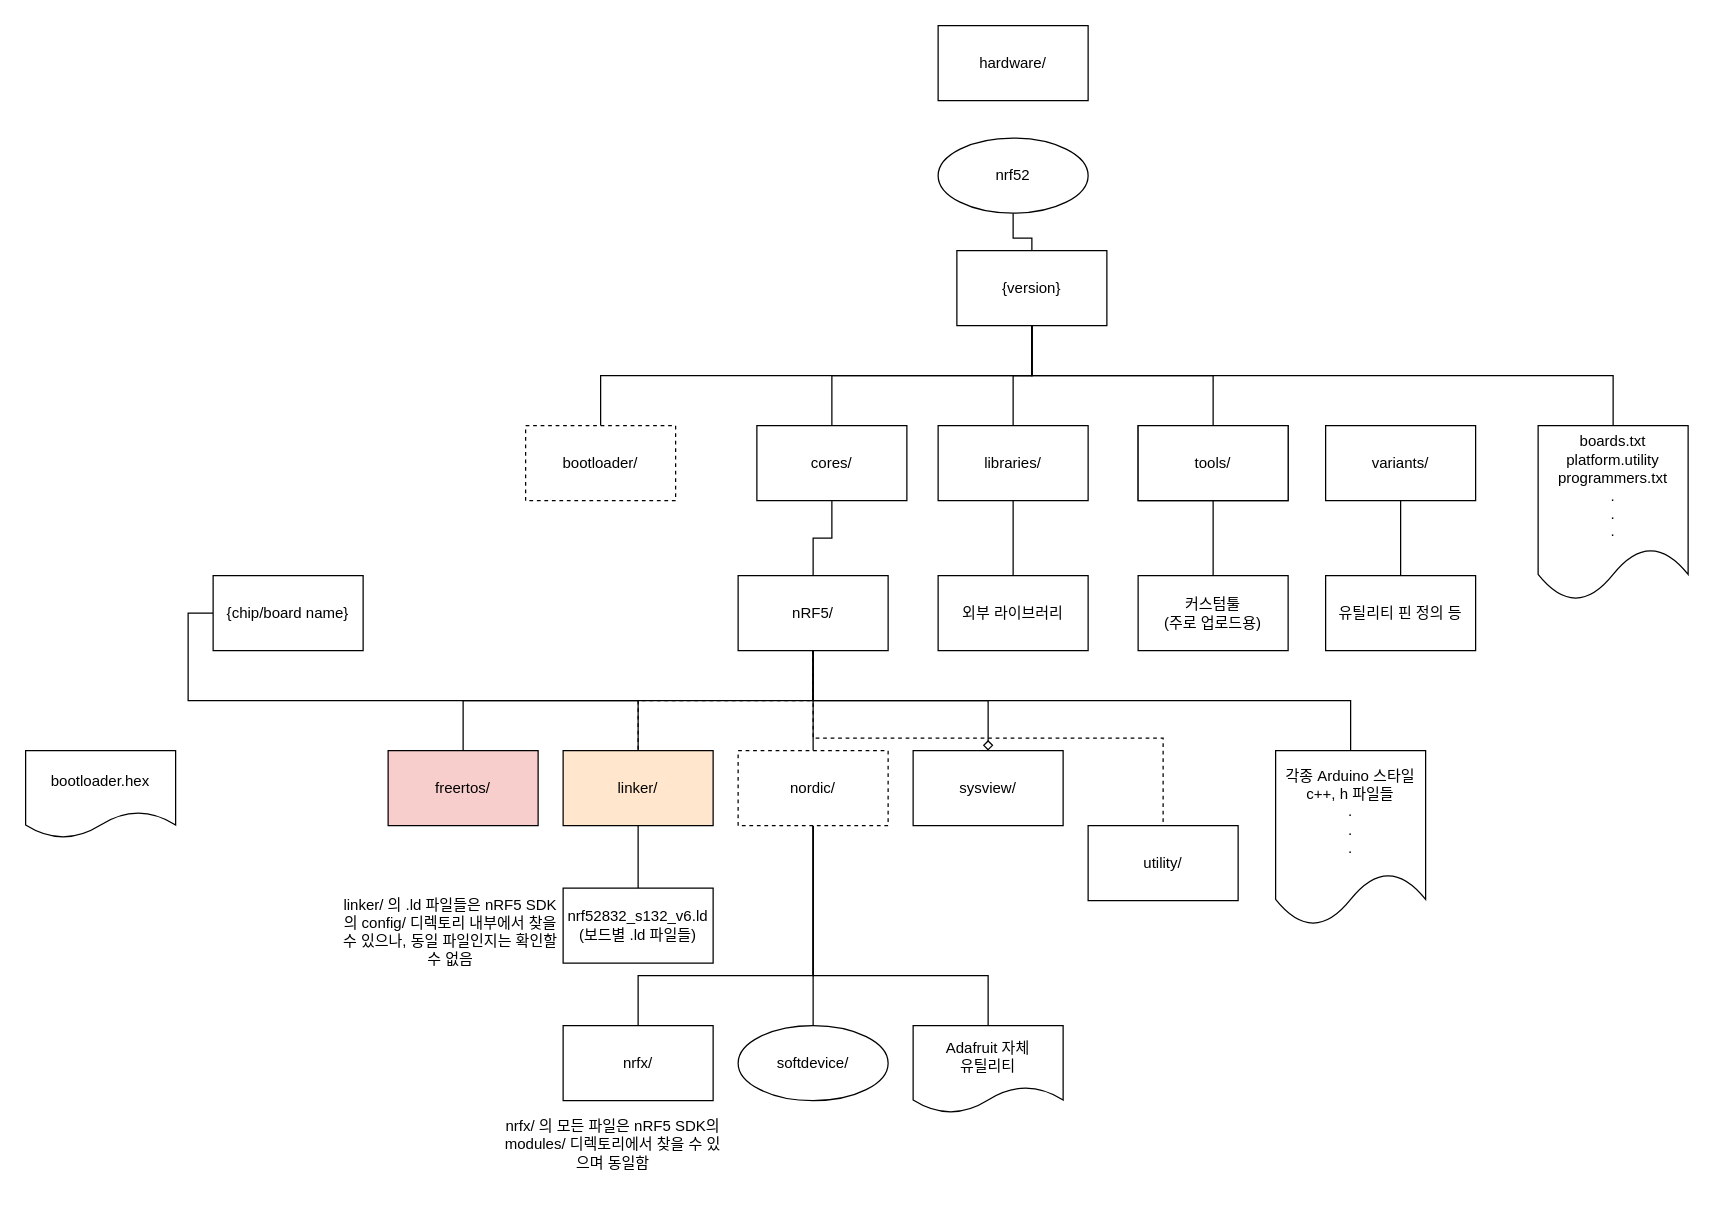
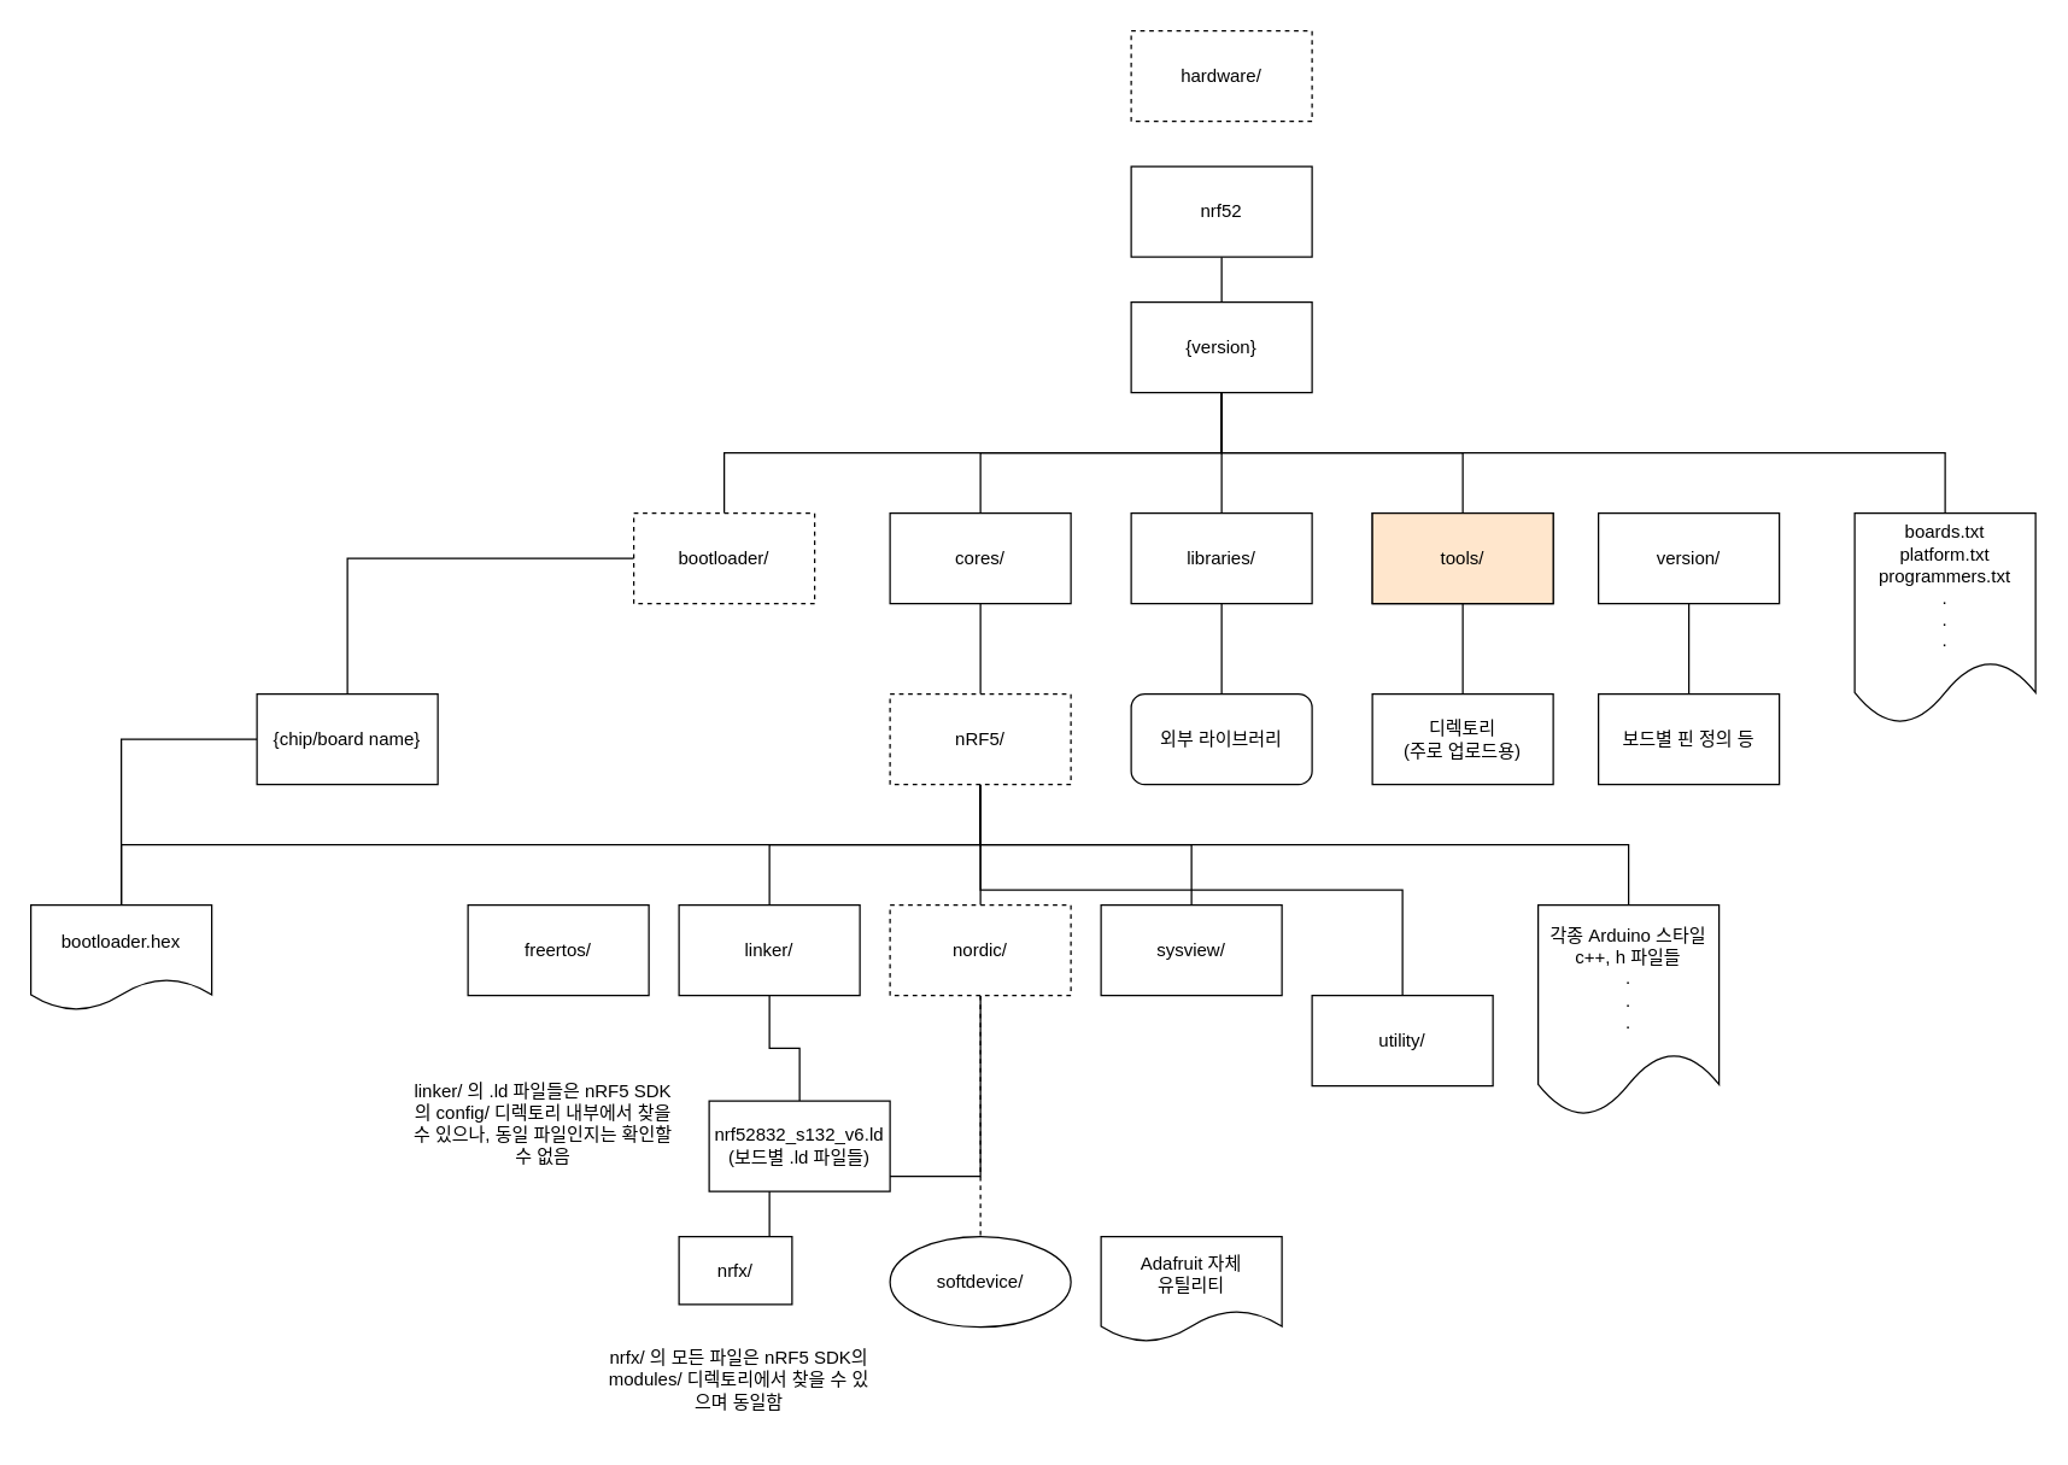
- <mxCell id="2" value="hardware/" style="rounded=0;whiteSpace=wrap;html=1;" vertex="1" parent="1"><mxGeometry x="750" y="20" width="120" height="60" as="geometry" /></mxCell>
+ <mxCell id="2" value="hardware/" style="rounded=0;whiteSpace=wrap;html=1;dashed=1;" vertex="1" parent="1"><mxGeometry x="750" y="20" width="120" height="60" as="geometry" /></mxCell>
- <mxCell id="4" value="nrf52" style="ellipse;whiteSpace=wrap;html=1;" vertex="1" parent="1"><mxGeometry x="750" y="110" width="120" height="60" as="geometry" /></mxCell>
+ <mxCell id="4" value="nrf52" style="rounded=0;whiteSpace=wrap;html=1;" vertex="1" parent="1"><mxGeometry x="750" y="110" width="120" height="60" as="geometry" /></mxCell>
- <mxCell id="10" value="{version}" style="rounded=0;whiteSpace=wrap;html=1;" vertex="1" parent="1"><mxGeometry x="765" y="200" width="120" height="60" as="geometry" /></mxCell>
+ <mxCell id="10" value="{version}" style="rounded=0;whiteSpace=wrap;html=1;" vertex="1" parent="1"><mxGeometry x="750" y="200" width="120" height="60" as="geometry" /></mxCell>
+ <mxCell id="11" style="edgeStyle=orthogonalEdgeStyle;rounded=0;orthogonalLoop=1;jettySize=auto;html=1;exitX=0;exitY=0.5;exitDx=0;exitDy=0;entryX=0.5;entryY=0;entryDx=0;entryDy=0;endArrow=none;endFill=0;" edge="1" parent="1" source="12" target="41"><mxGeometry relative="1" as="geometry" /></mxCell>
- <mxCell id="14" value="cores/" style="rounded=0;whiteSpace=wrap;html=1;" vertex="1" parent="1"><mxGeometry x="605" y="340" width="120" height="60" as="geometry" /></mxCell>
+ <mxCell id="14" value="cores/" style="rounded=0;whiteSpace=wrap;html=1;" vertex="1" parent="1"><mxGeometry x="590" y="340" width="120" height="60" as="geometry" /></mxCell>
- <mxCell id="19" value="tools/" style="rounded=0;whiteSpace=wrap;html=1;" vertex="1" parent="1"><mxGeometry x="910" y="340" width="120" height="60" as="geometry" /></mxCell>
+ <mxCell id="19" value="tools/" style="rounded=0;whiteSpace=wrap;html=1;fillColor=#ffe6cc;" vertex="1" parent="1"><mxGeometry x="910" y="340" width="120" height="60" as="geometry" /></mxCell>
- <mxCell id="21" value="variants/" style="rounded=0;whiteSpace=wrap;html=1;" vertex="1" parent="1"><mxGeometry x="1060" y="340" width="120" height="60" as="geometry" /></mxCell>
+ <mxCell id="21" value="version/" style="rounded=0;whiteSpace=wrap;html=1;" vertex="1" parent="1"><mxGeometry x="1060" y="340" width="120" height="60" as="geometry" /></mxCell>
- <mxCell id="22" value="&lt;span&gt;boards.txt&lt;/span&gt;&lt;br&gt;&lt;span&gt;platform.utility&lt;/span&gt;&lt;br&gt;&lt;span&gt;programmers.txt&lt;/span&gt;&lt;br&gt;&lt;span&gt;.&lt;/span&gt;&lt;br&gt;&lt;span&gt;.&lt;/span&gt;&lt;br&gt;&lt;span&gt;.&lt;/span&gt;" style="shape=document;whiteSpace=wrap;html=1;boundedLbl=1;" vertex="1" parent="1"><mxGeometry x="1230" y="340" width="120" height="140" as="geometry" /></mxCell>
+ <mxCell id="22" value="&lt;span&gt;boards.txt&lt;/span&gt;&lt;br&gt;&lt;span&gt;platform.txt&lt;/span&gt;&lt;br&gt;&lt;span&gt;programmers.txt&lt;/span&gt;&lt;br&gt;&lt;span&gt;.&lt;/span&gt;&lt;br&gt;&lt;span&gt;.&lt;/span&gt;&lt;br&gt;&lt;span&gt;.&lt;/span&gt;" style="shape=document;whiteSpace=wrap;html=1;boundedLbl=1;" vertex="1" parent="1"><mxGeometry x="1230" y="340" width="120" height="140" as="geometry" /></mxCell>
- <mxCell id="29" value="nRF5/" style="rounded=0;whiteSpace=wrap;html=1;" vertex="1" parent="1"><mxGeometry x="590" y="460" width="120" height="60" as="geometry" /></mxCell>
+ <mxCell id="29" value="nRF5/" style="rounded=0;whiteSpace=wrap;html=1;dashed=1;" vertex="1" parent="1"><mxGeometry x="590" y="460" width="120" height="60" as="geometry" /></mxCell>
- <mxCell id="42" value="외부 라이브러리" style="rounded=0;whiteSpace=wrap;html=1;" vertex="1" parent="1"><mxGeometry x="750" y="460" width="120" height="60" as="geometry" /></mxCell>
+ <mxCell id="42" value="외부 라이브러리" style="whiteSpace=wrap;html=1;rounded=1;" vertex="1" parent="1"><mxGeometry x="750" y="460" width="120" height="60" as="geometry" /></mxCell>
- <mxCell id="43" value="커스텀툴&lt;br&gt;(주로 업로드용)" style="rounded=0;whiteSpace=wrap;html=1;" vertex="1" parent="1"><mxGeometry x="910" y="460" width="120" height="60" as="geometry" /></mxCell>
+ <mxCell id="43" value="디렉토리&lt;br&gt;(주로 업로드용)" style="rounded=0;whiteSpace=wrap;html=1;" vertex="1" parent="1"><mxGeometry x="910" y="460" width="120" height="60" as="geometry" /></mxCell>
- <mxCell id="44" value="유틸리티 핀 정의 등" style="rounded=0;whiteSpace=wrap;html=1;" vertex="1" parent="1"><mxGeometry x="1060" y="460" width="120" height="60" as="geometry" /></mxCell>
+ <mxCell id="44" value="보드별 핀 정의 등" style="rounded=0;whiteSpace=wrap;html=1;" vertex="1" parent="1"><mxGeometry x="1060" y="460" width="120" height="60" as="geometry" /></mxCell>
- <mxCell id="40" style="edgeStyle=orthogonalEdgeStyle;rounded=0;orthogonalLoop=1;jettySize=auto;html=1;exitX=0;exitY=0.5;exitDx=0;exitDy=0;endArrow=none;endFill=0;" edge="1" parent="1" source="41" target="35"><mxGeometry relative="1" as="geometry" /></mxCell>
+ <mxCell id="40" style="edgeStyle=orthogonalEdgeStyle;rounded=0;orthogonalLoop=1;jettySize=auto;html=1;exitX=0;exitY=0.5;exitDx=0;exitDy=0;entryX=0.5;entryY=0;entryDx=0;entryDy=0;endArrow=none;endFill=0;" edge="1" parent="1" source="41" target="51"><mxGeometry relative="1" as="geometry" /></mxCell>
- <mxCell id="23" style="edgeStyle=orthogonalEdgeStyle;rounded=0;orthogonalLoop=1;jettySize=auto;html=1;exitX=0.5;exitY=1;exitDx=0;exitDy=0;entryX=0.5;entryY=0;entryDx=0;entryDy=0;endArrow=none;endFill=0;" edge="1" parent="1" source="29" target="36"><mxGeometry relative="1" as="geometry" /></mxCell>
+ <mxCell id="23" style="edgeStyle=orthogonalEdgeStyle;rounded=0;orthogonalLoop=1;jettySize=auto;html=1;exitX=0.5;exitY=1;exitDx=0;exitDy=0;endArrow=none;endFill=0;" edge="1" parent="1" source="29" target="51"><mxGeometry relative="1" as="geometry" /></mxCell>
- <mxCell id="26" style="edgeStyle=orthogonalEdgeStyle;rounded=0;orthogonalLoop=1;jettySize=auto;html=1;exitX=0.5;exitY=1;exitDx=0;exitDy=0;entryX=0.5;entryY=0;entryDx=0;entryDy=0;endArrow=diamond;endFill=0;" edge="1" parent="1" source="29" target="37"><mxGeometry relative="1" as="geometry" /></mxCell>
+ <mxCell id="26" style="edgeStyle=orthogonalEdgeStyle;rounded=0;orthogonalLoop=1;jettySize=auto;html=1;exitX=0.5;exitY=1;exitDx=0;exitDy=0;entryX=0.5;entryY=0;entryDx=0;entryDy=0;endArrow=none;endFill=0;" edge="1" parent="1" source="29" target="37"><mxGeometry relative="1" as="geometry" /></mxCell>
- <mxCell id="27" style="edgeStyle=orthogonalEdgeStyle;rounded=0;orthogonalLoop=1;jettySize=auto;html=1;exitX=0.5;exitY=1;exitDx=0;exitDy=0;entryX=0.5;entryY=0;entryDx=0;entryDy=0;endArrow=none;endFill=0;dashed=1;" edge="1" parent="1" source="29" target="38"><mxGeometry relative="1" as="geometry" /></mxCell>
+ <mxCell id="27" style="edgeStyle=orthogonalEdgeStyle;rounded=0;orthogonalLoop=1;jettySize=auto;html=1;exitX=0.5;exitY=1;exitDx=0;exitDy=0;entryX=0.5;entryY=0;entryDx=0;entryDy=0;endArrow=none;endFill=0;" edge="1" parent="1" source="29" target="38"><mxGeometry relative="1" as="geometry" /></mxCell>
- <mxCell id="24" style="edgeStyle=orthogonalEdgeStyle;rounded=0;orthogonalLoop=1;jettySize=auto;html=1;exitX=0.5;exitY=1;exitDx=0;exitDy=0;entryX=0.5;entryY=0;entryDx=0;entryDy=0;endArrow=none;endFill=0;dashed=1;" edge="1" parent="1" source="29" target="35"><mxGeometry relative="1" as="geometry" /></mxCell>
+ <mxCell id="24" style="edgeStyle=orthogonalEdgeStyle;rounded=0;orthogonalLoop=1;jettySize=auto;html=1;exitX=0.5;exitY=1;exitDx=0;exitDy=0;entryX=0.5;entryY=0;entryDx=0;entryDy=0;endArrow=none;endFill=0;" edge="1" parent="1" source="29" target="35"><mxGeometry relative="1" as="geometry" /></mxCell>
- <mxCell id="36" value="freertos/" style="rounded=0;whiteSpace=wrap;html=1;fillColor=#f8cecc;" vertex="1" parent="1"><mxGeometry x="310" y="600" width="120" height="60" as="geometry" /></mxCell>
+ <mxCell id="36" value="freertos/" style="rounded=0;whiteSpace=wrap;html=1;" vertex="1" parent="1"><mxGeometry x="310" y="600" width="120" height="60" as="geometry" /></mxCell>
- <mxCell id="35" value="linker/" style="rounded=0;whiteSpace=wrap;html=1;fillColor=#ffe6cc;" vertex="1" parent="1"><mxGeometry x="450" y="600" width="120" height="60" as="geometry" /></mxCell>
+ <mxCell id="35" value="linker/" style="rounded=0;whiteSpace=wrap;html=1;" vertex="1" parent="1"><mxGeometry x="450" y="600" width="120" height="60" as="geometry" /></mxCell>
- <mxCell id="45" value="nrf52832_s132_v6.ld&lt;br&gt;(보드별 .ld 파일들)" style="rounded=0;whiteSpace=wrap;html=1;" vertex="1" parent="1"><mxGeometry x="450" y="710" width="120" height="60" as="geometry" /></mxCell>
+ <mxCell id="45" value="nrf52832_s132_v6.ld&lt;br&gt;(보드별 .ld 파일들)" style="rounded=0;whiteSpace=wrap;html=1;" vertex="1" parent="1"><mxGeometry x="470" y="730" width="120" height="60" as="geometry" /></mxCell>
- <mxCell id="32" style="edgeStyle=orthogonalEdgeStyle;rounded=0;orthogonalLoop=1;jettySize=auto;html=1;exitX=0.5;exitY=1;exitDx=0;exitDy=0;entryX=0.5;entryY=0;entryDx=0;entryDy=0;endArrow=none;endFill=0;" edge="1" parent="1" source="33" target="48"><mxGeometry relative="1" as="geometry"><Array as="points"><mxPoint x="650" y="780" /><mxPoint x="790" y="780" /></Array></mxGeometry></mxCell>
- <mxCell id="31" style="edgeStyle=orthogonalEdgeStyle;rounded=0;orthogonalLoop=1;jettySize=auto;html=1;exitX=0.5;exitY=1;exitDx=0;exitDy=0;entryX=0.5;entryY=0;entryDx=0;entryDy=0;endArrow=none;endFill=0;" edge="1" parent="1" source="33" target="47"><mxGeometry relative="1" as="geometry" /></mxCell>
+ <mxCell id="31" style="edgeStyle=orthogonalEdgeStyle;rounded=0;orthogonalLoop=1;jettySize=auto;html=1;exitX=0.5;exitY=1;exitDx=0;exitDy=0;entryX=0.5;entryY=0;entryDx=0;entryDy=0;endArrow=none;endFill=0;dashed=1;" edge="1" parent="1" source="33" target="47"><mxGeometry relative="1" as="geometry" /></mxCell>
- <mxCell id="46" value="nrfx/" style="rounded=0;whiteSpace=wrap;html=1;" vertex="1" parent="1"><mxGeometry x="450" y="820" width="120" height="60" as="geometry" /></mxCell>
+ <mxCell id="46" value="nrfx/" style="rounded=0;whiteSpace=wrap;html=1;" vertex="1" parent="1"><mxGeometry x="450" y="820" width="75" height="45" as="geometry" /></mxCell>
